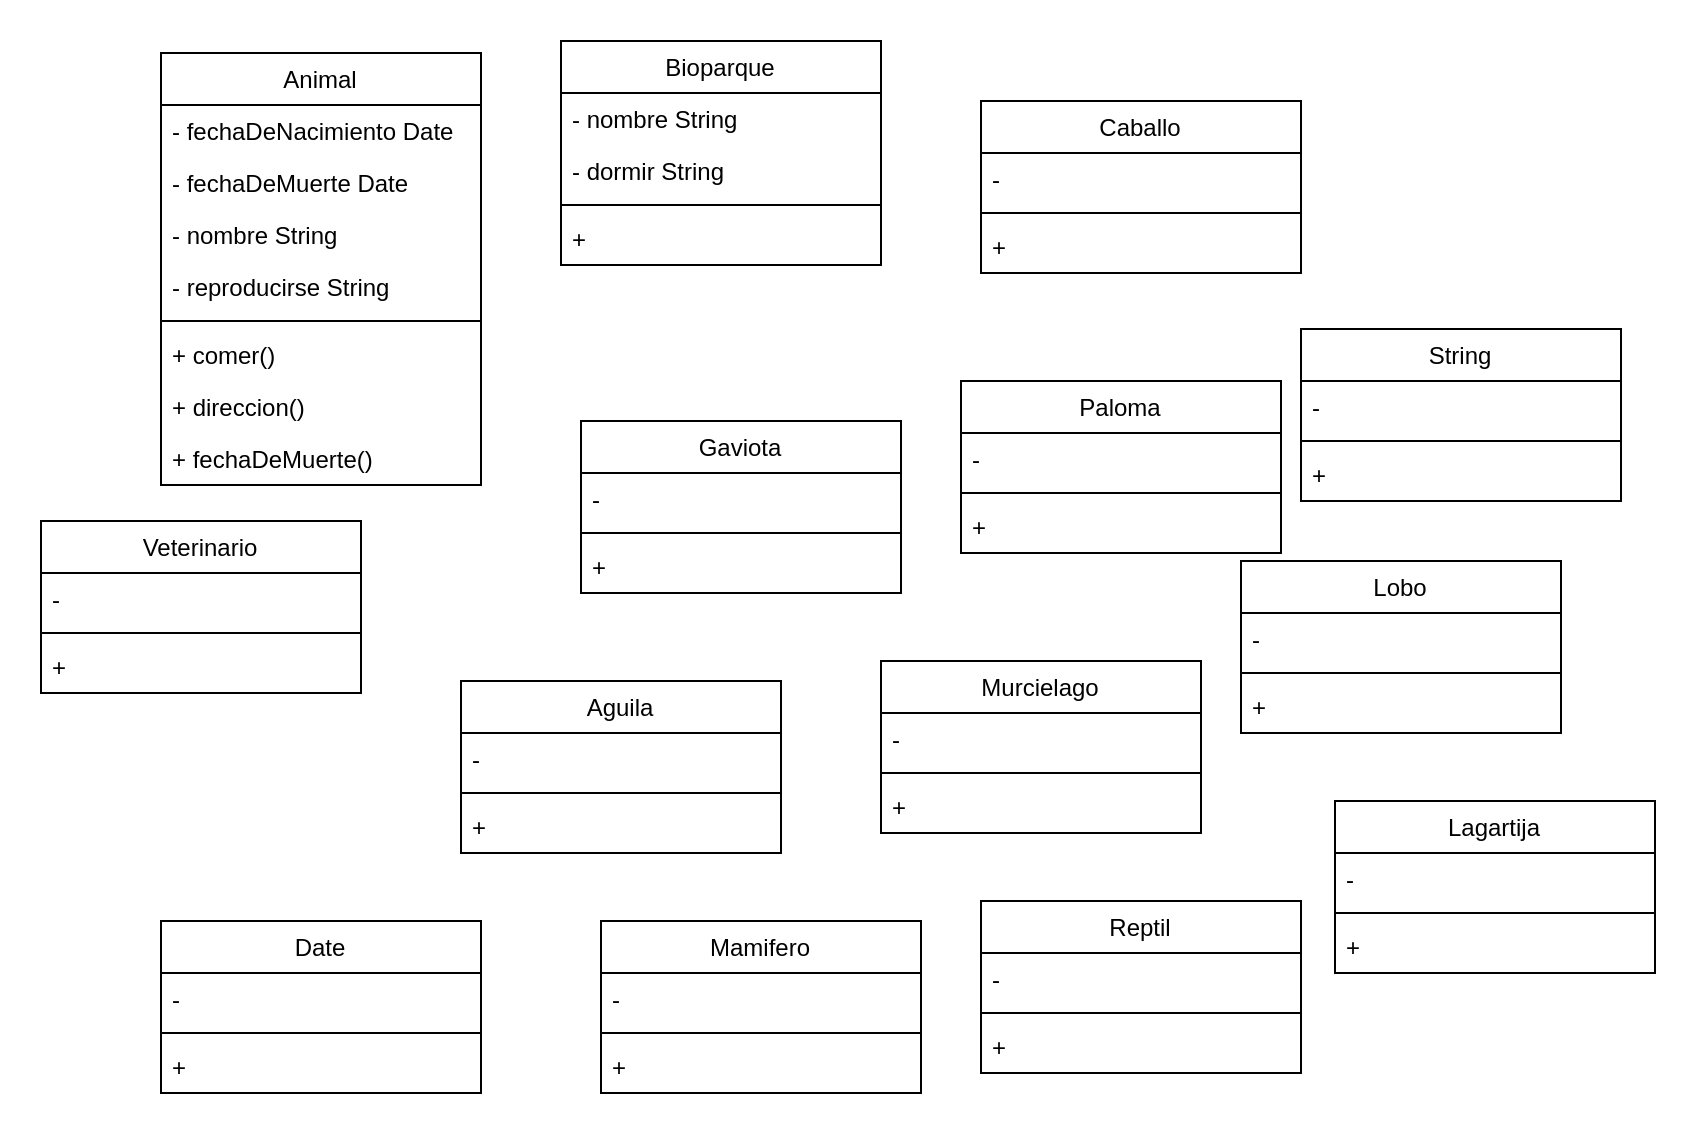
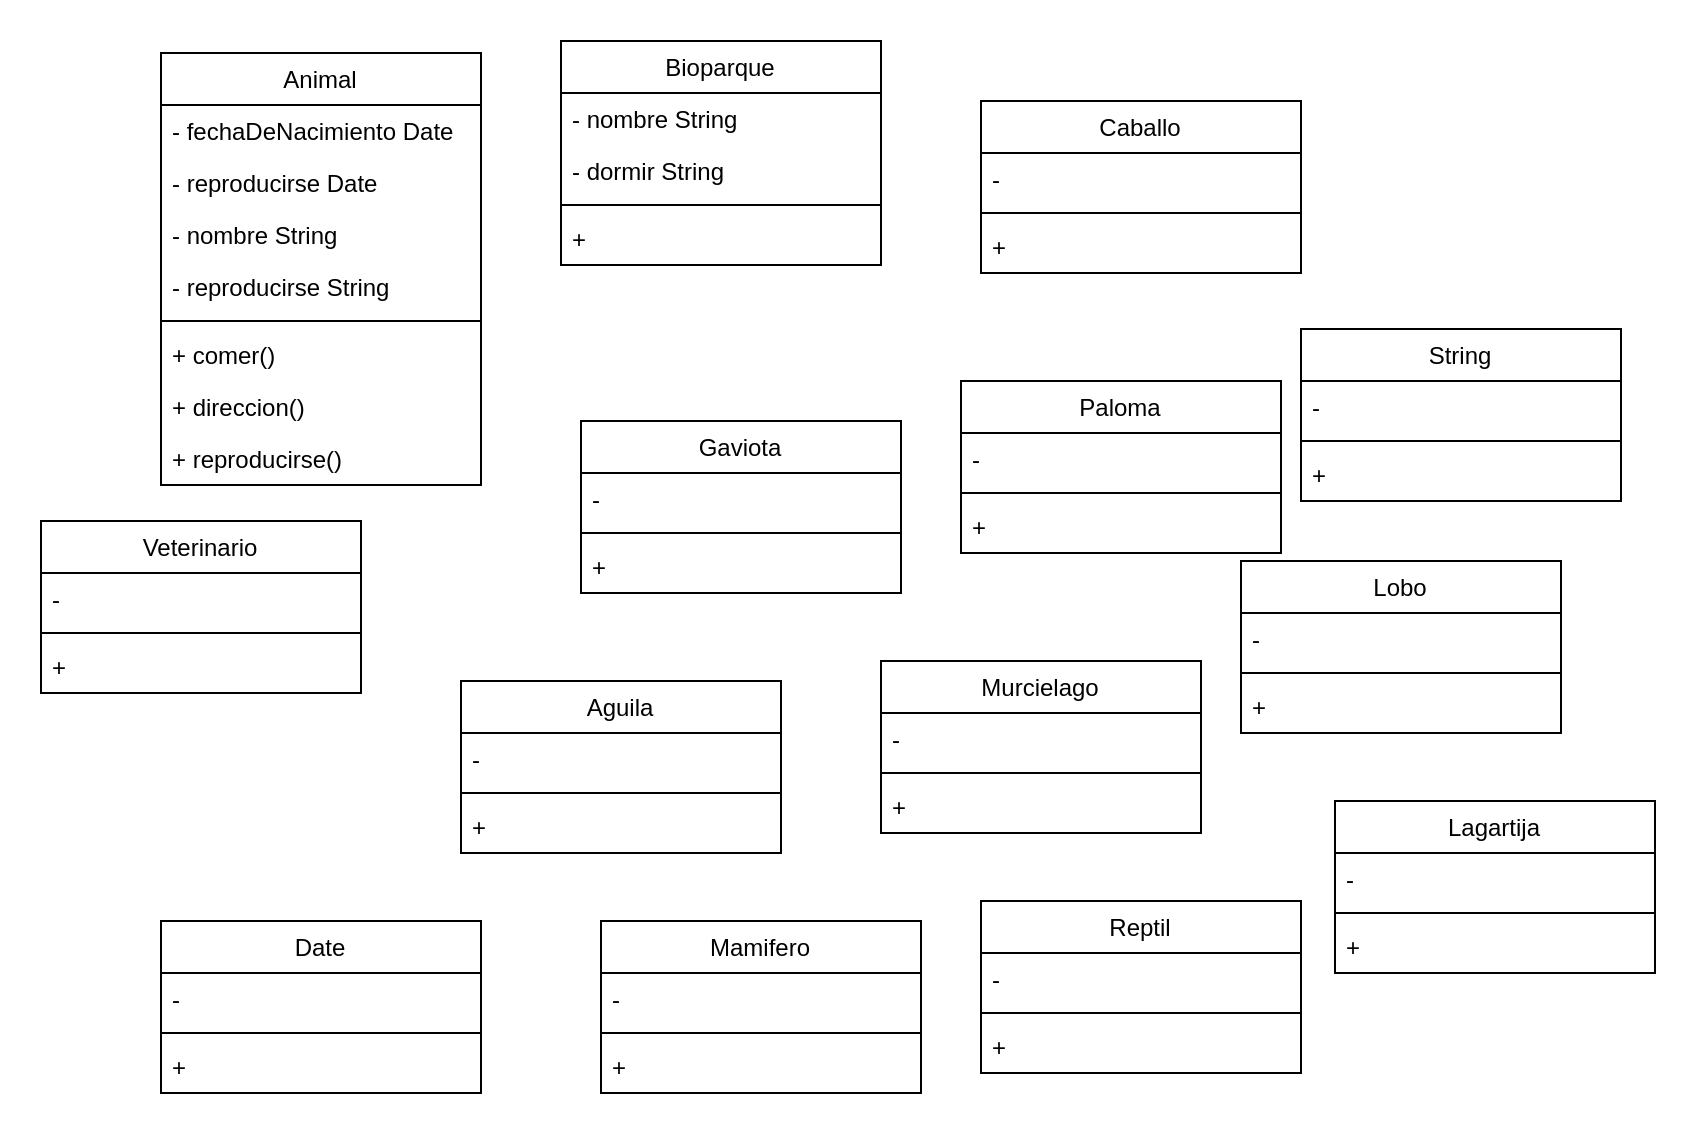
- <mxCell id="4" value="- fechaDeMuerte Date" style="text;align=left;verticalAlign=top;spacingLeft=4;spacingRight=4;overflow=hidden;rotatable=0;points=[[0,0.5],[1,0.5]];portConstraint=eastwest;" vertex="1" parent="2"><mxGeometry y="52" width="160" height="26" as="geometry" /></mxCell>
+ <mxCell id="4" value="- reproducirse Date" style="text;align=left;verticalAlign=top;spacingLeft=4;spacingRight=4;overflow=hidden;rotatable=0;points=[[0,0.5],[1,0.5]];portConstraint=eastwest;" vertex="1" parent="2"><mxGeometry y="52" width="160" height="26" as="geometry" /></mxCell>
- <mxCell id="10" value="+ fechaDeMuerte()" style="text;align=left;verticalAlign=top;spacingLeft=4;spacingRight=4;overflow=hidden;rotatable=0;points=[[0,0.5],[1,0.5]];portConstraint=eastwest;" vertex="1" parent="2"><mxGeometry y="190" width="160" height="26" as="geometry" /></mxCell>
+ <mxCell id="10" value="+ reproducirse()" style="text;align=left;verticalAlign=top;spacingLeft=4;spacingRight=4;overflow=hidden;rotatable=0;points=[[0,0.5],[1,0.5]];portConstraint=eastwest;" vertex="1" parent="2"><mxGeometry y="190" width="160" height="26" as="geometry" /></mxCell>
